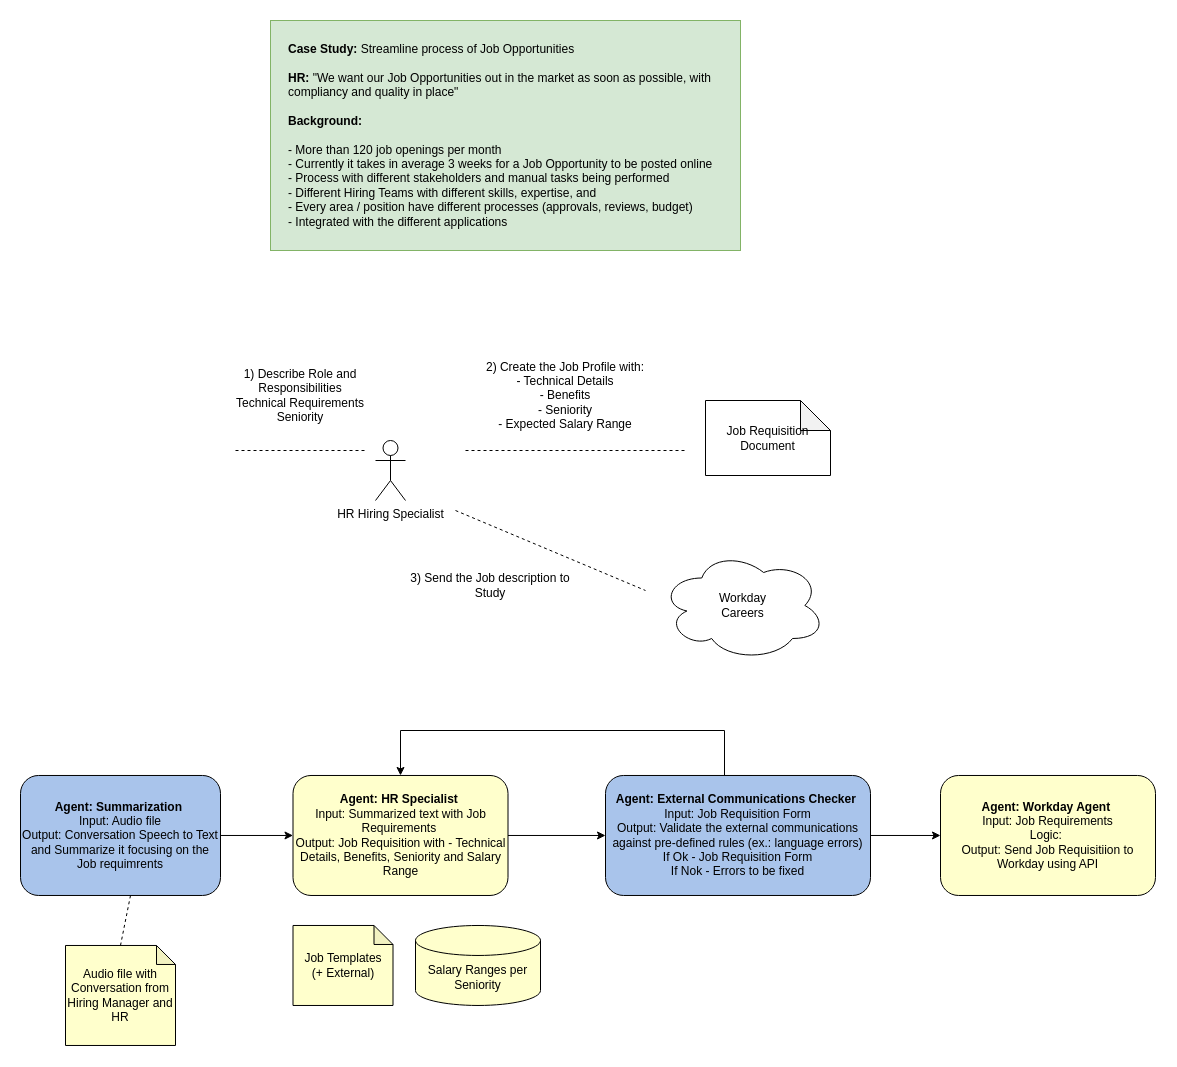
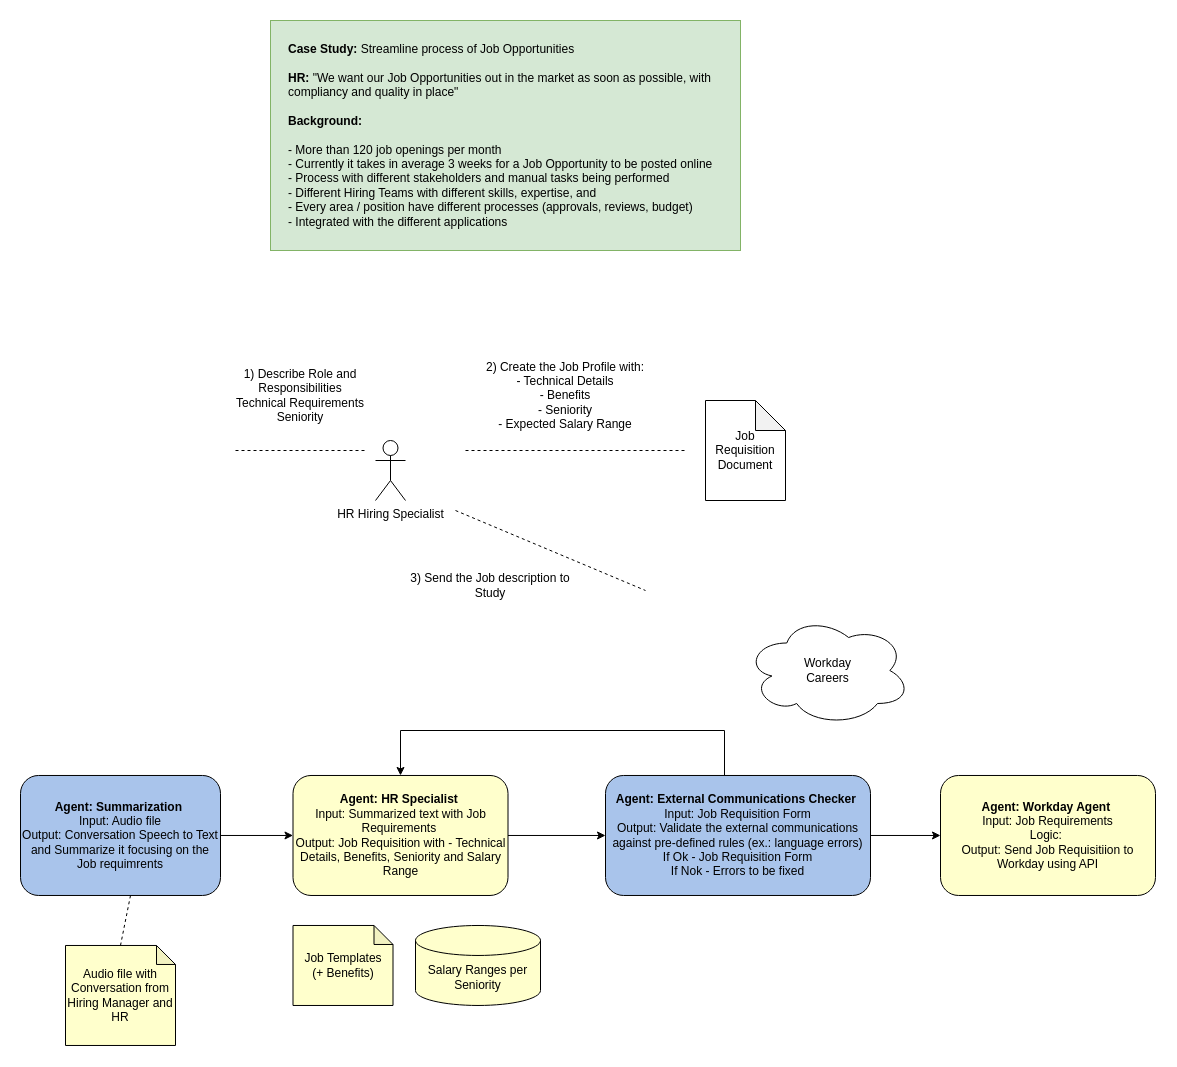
- <mxCell id="7" value="Job Requisition&lt;div&gt;Document&lt;/div&gt;" style="shape=note;whiteSpace=wrap;html=1;backgroundOutline=1;darkOpacity=0.05;" parent="1" vertex="1"><mxGeometry x="705" y="400" width="125" height="75" as="geometry" /></mxCell>
+ <mxCell id="7" value="Job Requisition&lt;div&gt;Document&lt;/div&gt;" style="shape=note;whiteSpace=wrap;html=1;backgroundOutline=1;darkOpacity=0.05;" parent="1" vertex="1"><mxGeometry x="705" y="400" width="80" height="100" as="geometry" /></mxCell>
- <mxCell id="9" value="Workday&lt;div&gt;Careers&lt;/div&gt;" style="ellipse;shape=cloud;whiteSpace=wrap;html=1;" parent="1" vertex="1"><mxGeometry x="660" y="550" width="165" height="110" as="geometry" /></mxCell>
+ <mxCell id="9" value="Workday&lt;div&gt;Careers&lt;/div&gt;" style="ellipse;shape=cloud;whiteSpace=wrap;html=1;" parent="1" vertex="1"><mxGeometry x="745" y="615" width="165" height="110" as="geometry" /></mxCell>
- <mxCell id="16" value="Job Templates&lt;div&gt;(+ External)&lt;/div&gt;" style="shape=note;whiteSpace=wrap;html=1;backgroundOutline=1;darkOpacity=0.05;size=19;fillColor=#FFFFCC;" parent="1" vertex="1"><mxGeometry x="292.5" y="924.97" width="100" height="80" as="geometry" /></mxCell>
+ <mxCell id="16" value="Job Templates&lt;div&gt;(+ Benefits)&lt;/div&gt;" style="shape=note;whiteSpace=wrap;html=1;backgroundOutline=1;darkOpacity=0.05;size=19;fillColor=#FFFFCC;" parent="1" vertex="1"><mxGeometry x="292.5" y="924.97" width="100" height="80" as="geometry" /></mxCell>
